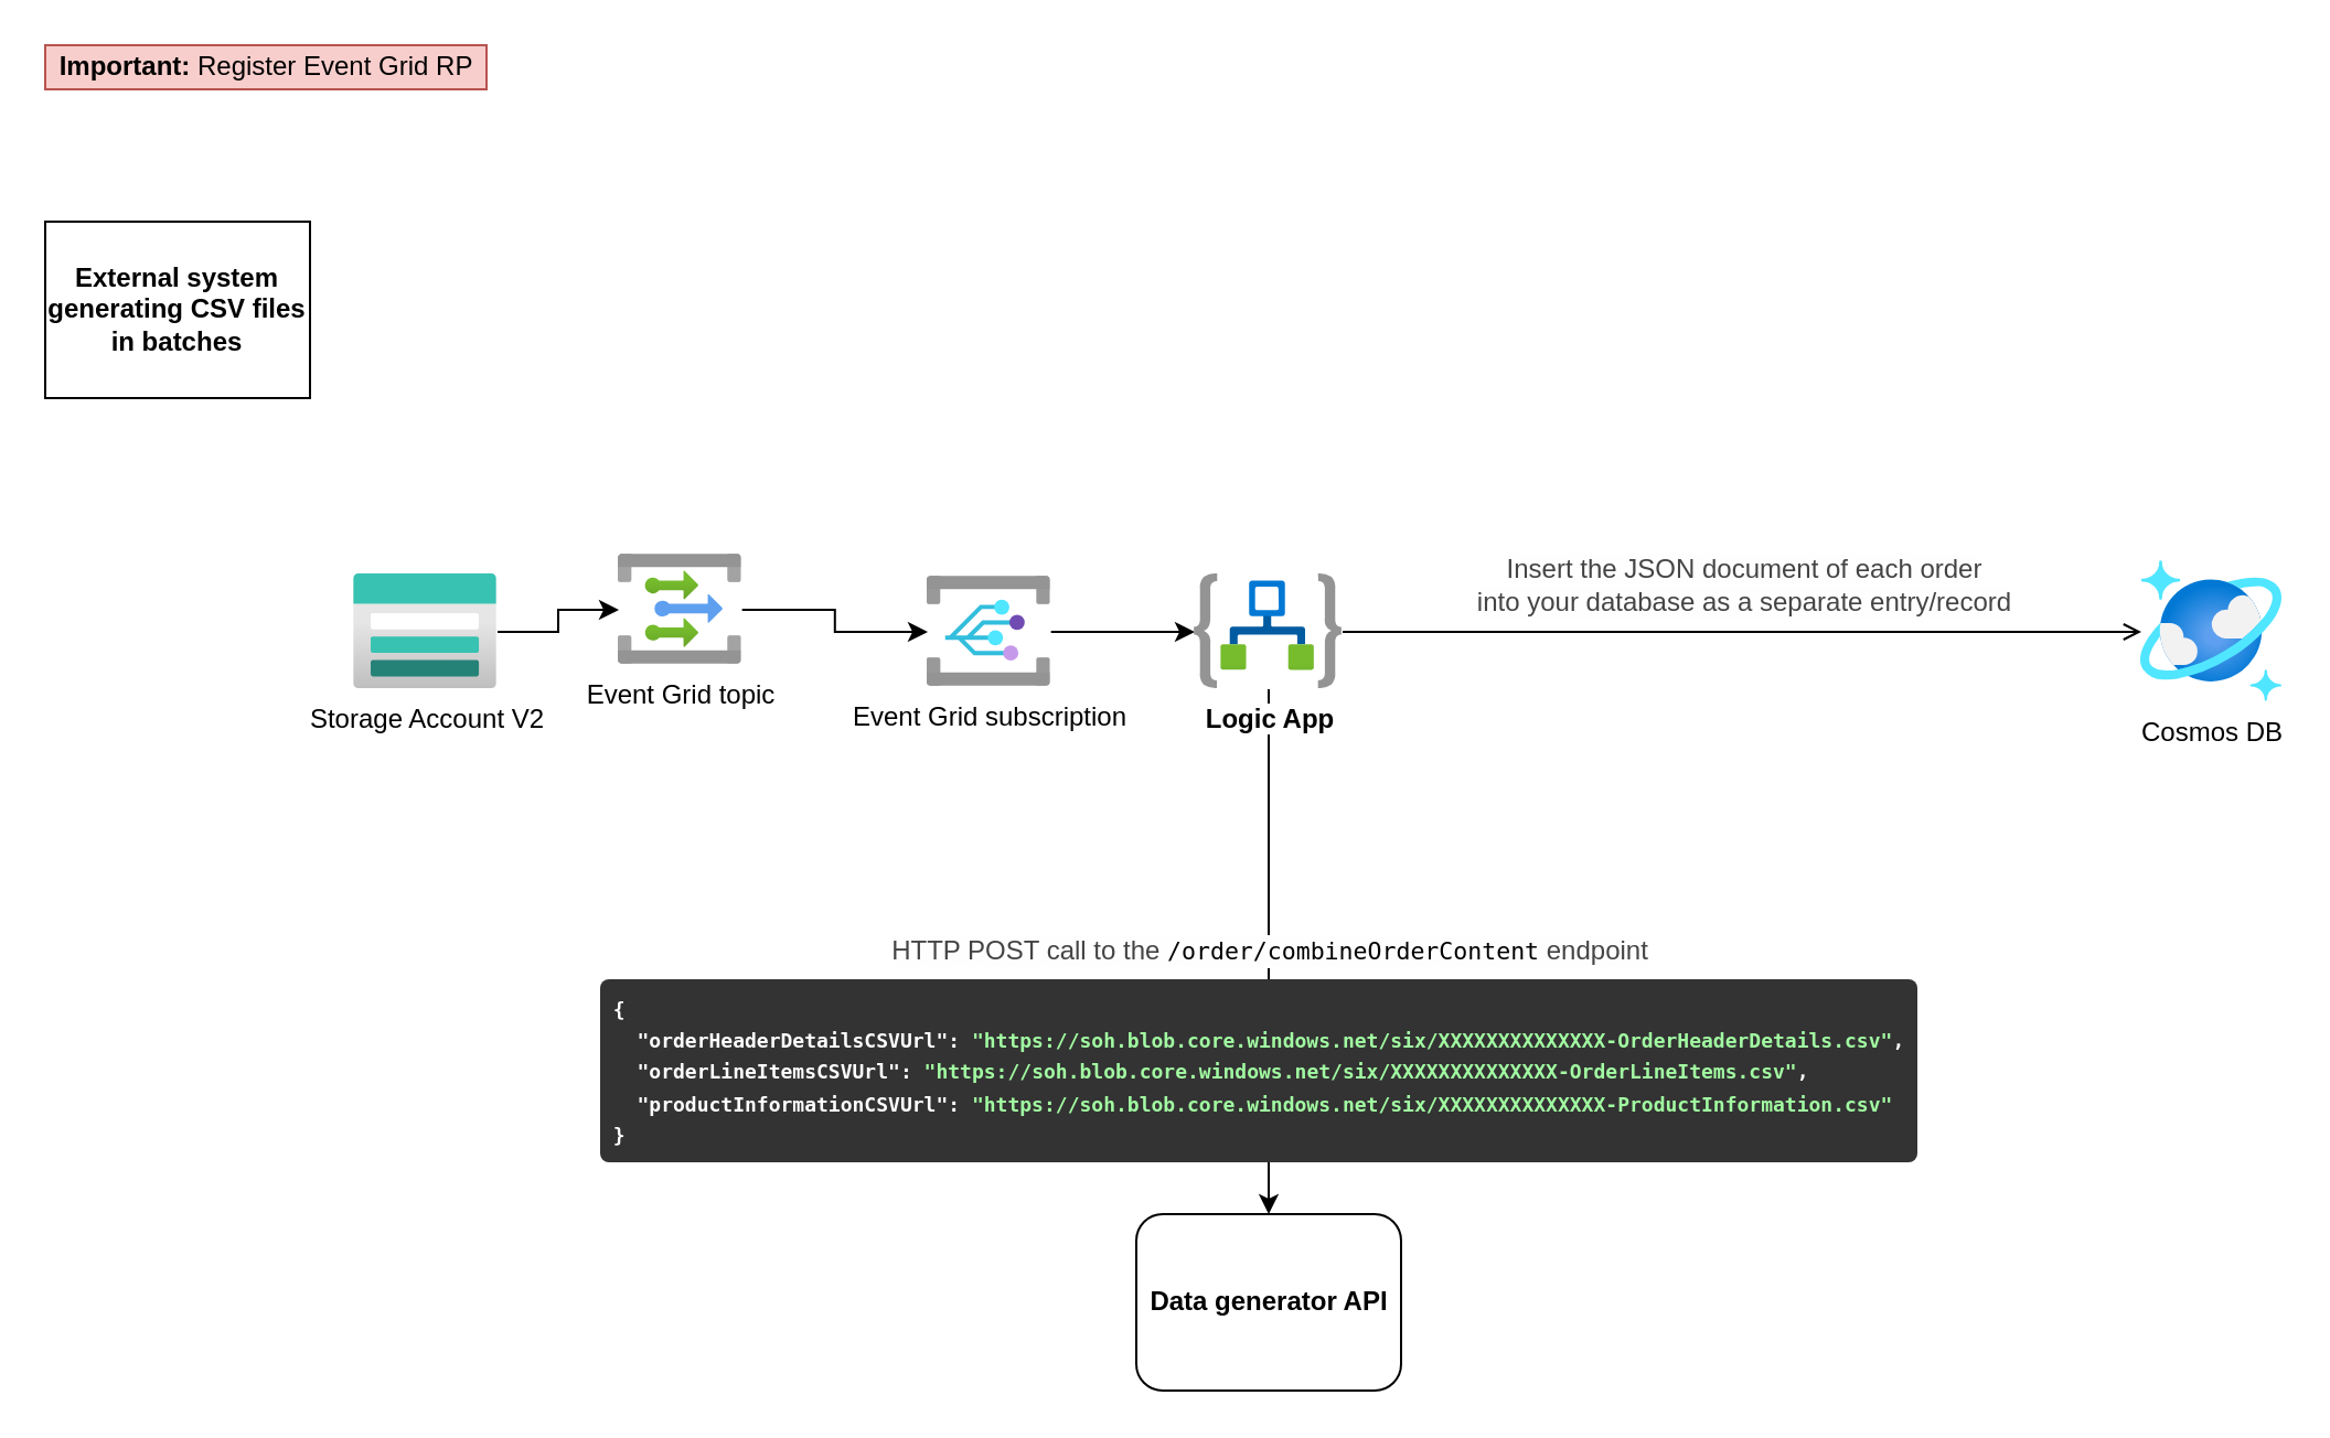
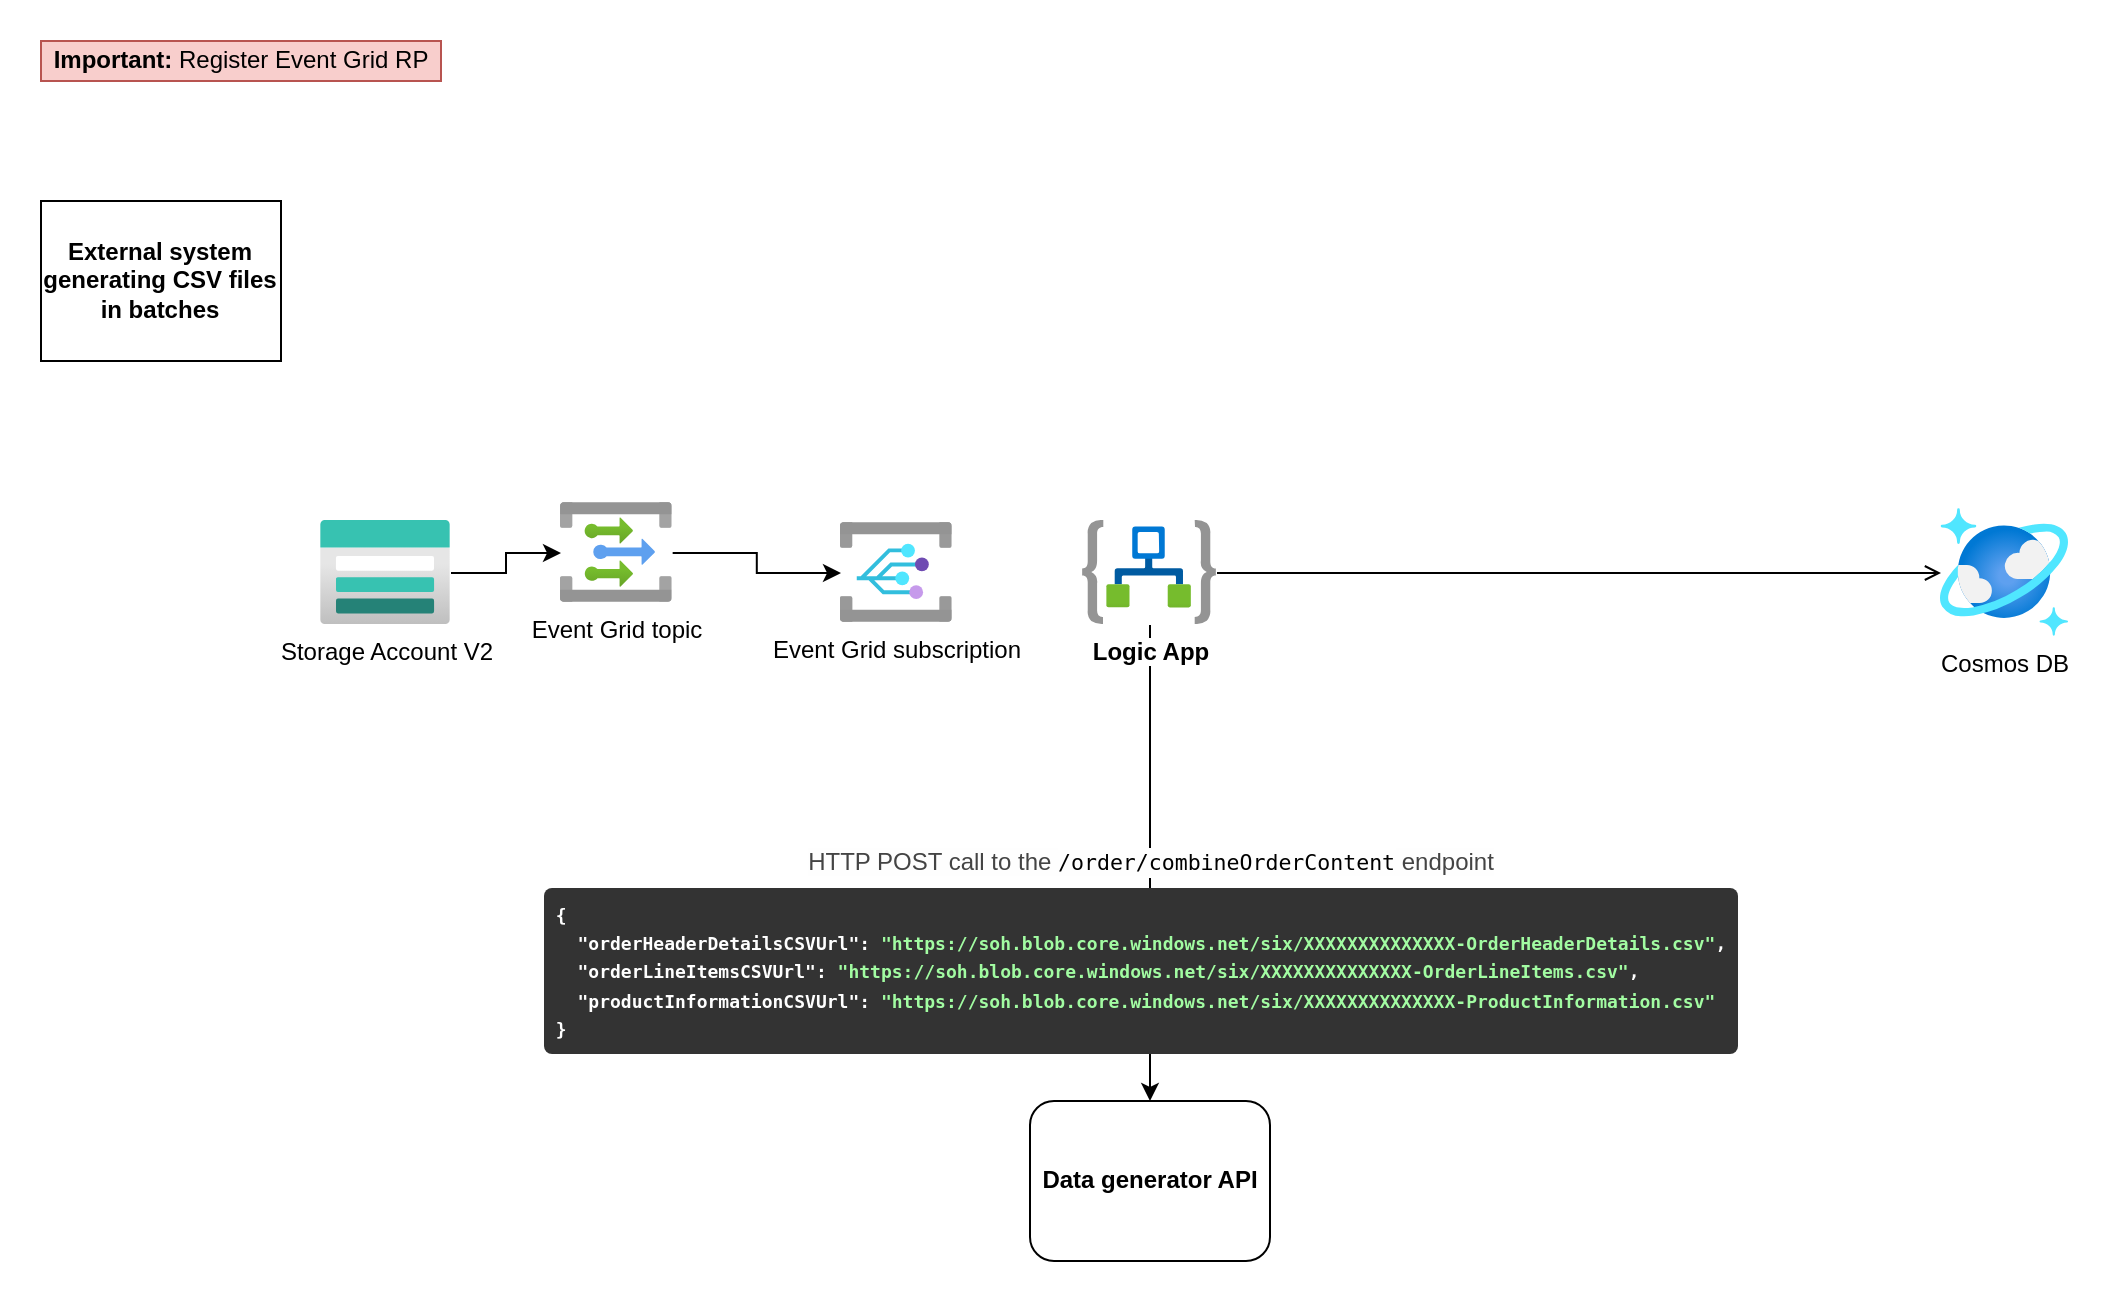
- <mxCell id="14" value="&lt;span style=&quot;color: rgb(68, 68, 68); text-align: left; background-color: rgb(254, 254, 254);&quot;&gt;Insert the JSON document of each order &lt;br&gt;into your database as a separate entry/record&lt;/span&gt;" style="text;html=1;align=center;verticalAlign=middle;resizable=0;points=[];autosize=1;strokeColor=none;fillColor=none;" vertex="1" parent="1"><mxGeometry x="660" y="250" width="260" height="30" as="geometry" /></mxCell>
- <mxCell id="7" value="" style="edgeStyle=orthogonalEdgeStyle;rounded=0;orthogonalLoop=1;jettySize=auto;html=1;" edge="1" parent="1" source="8" target="11"><mxGeometry relative="1" as="geometry" /></mxCell>
